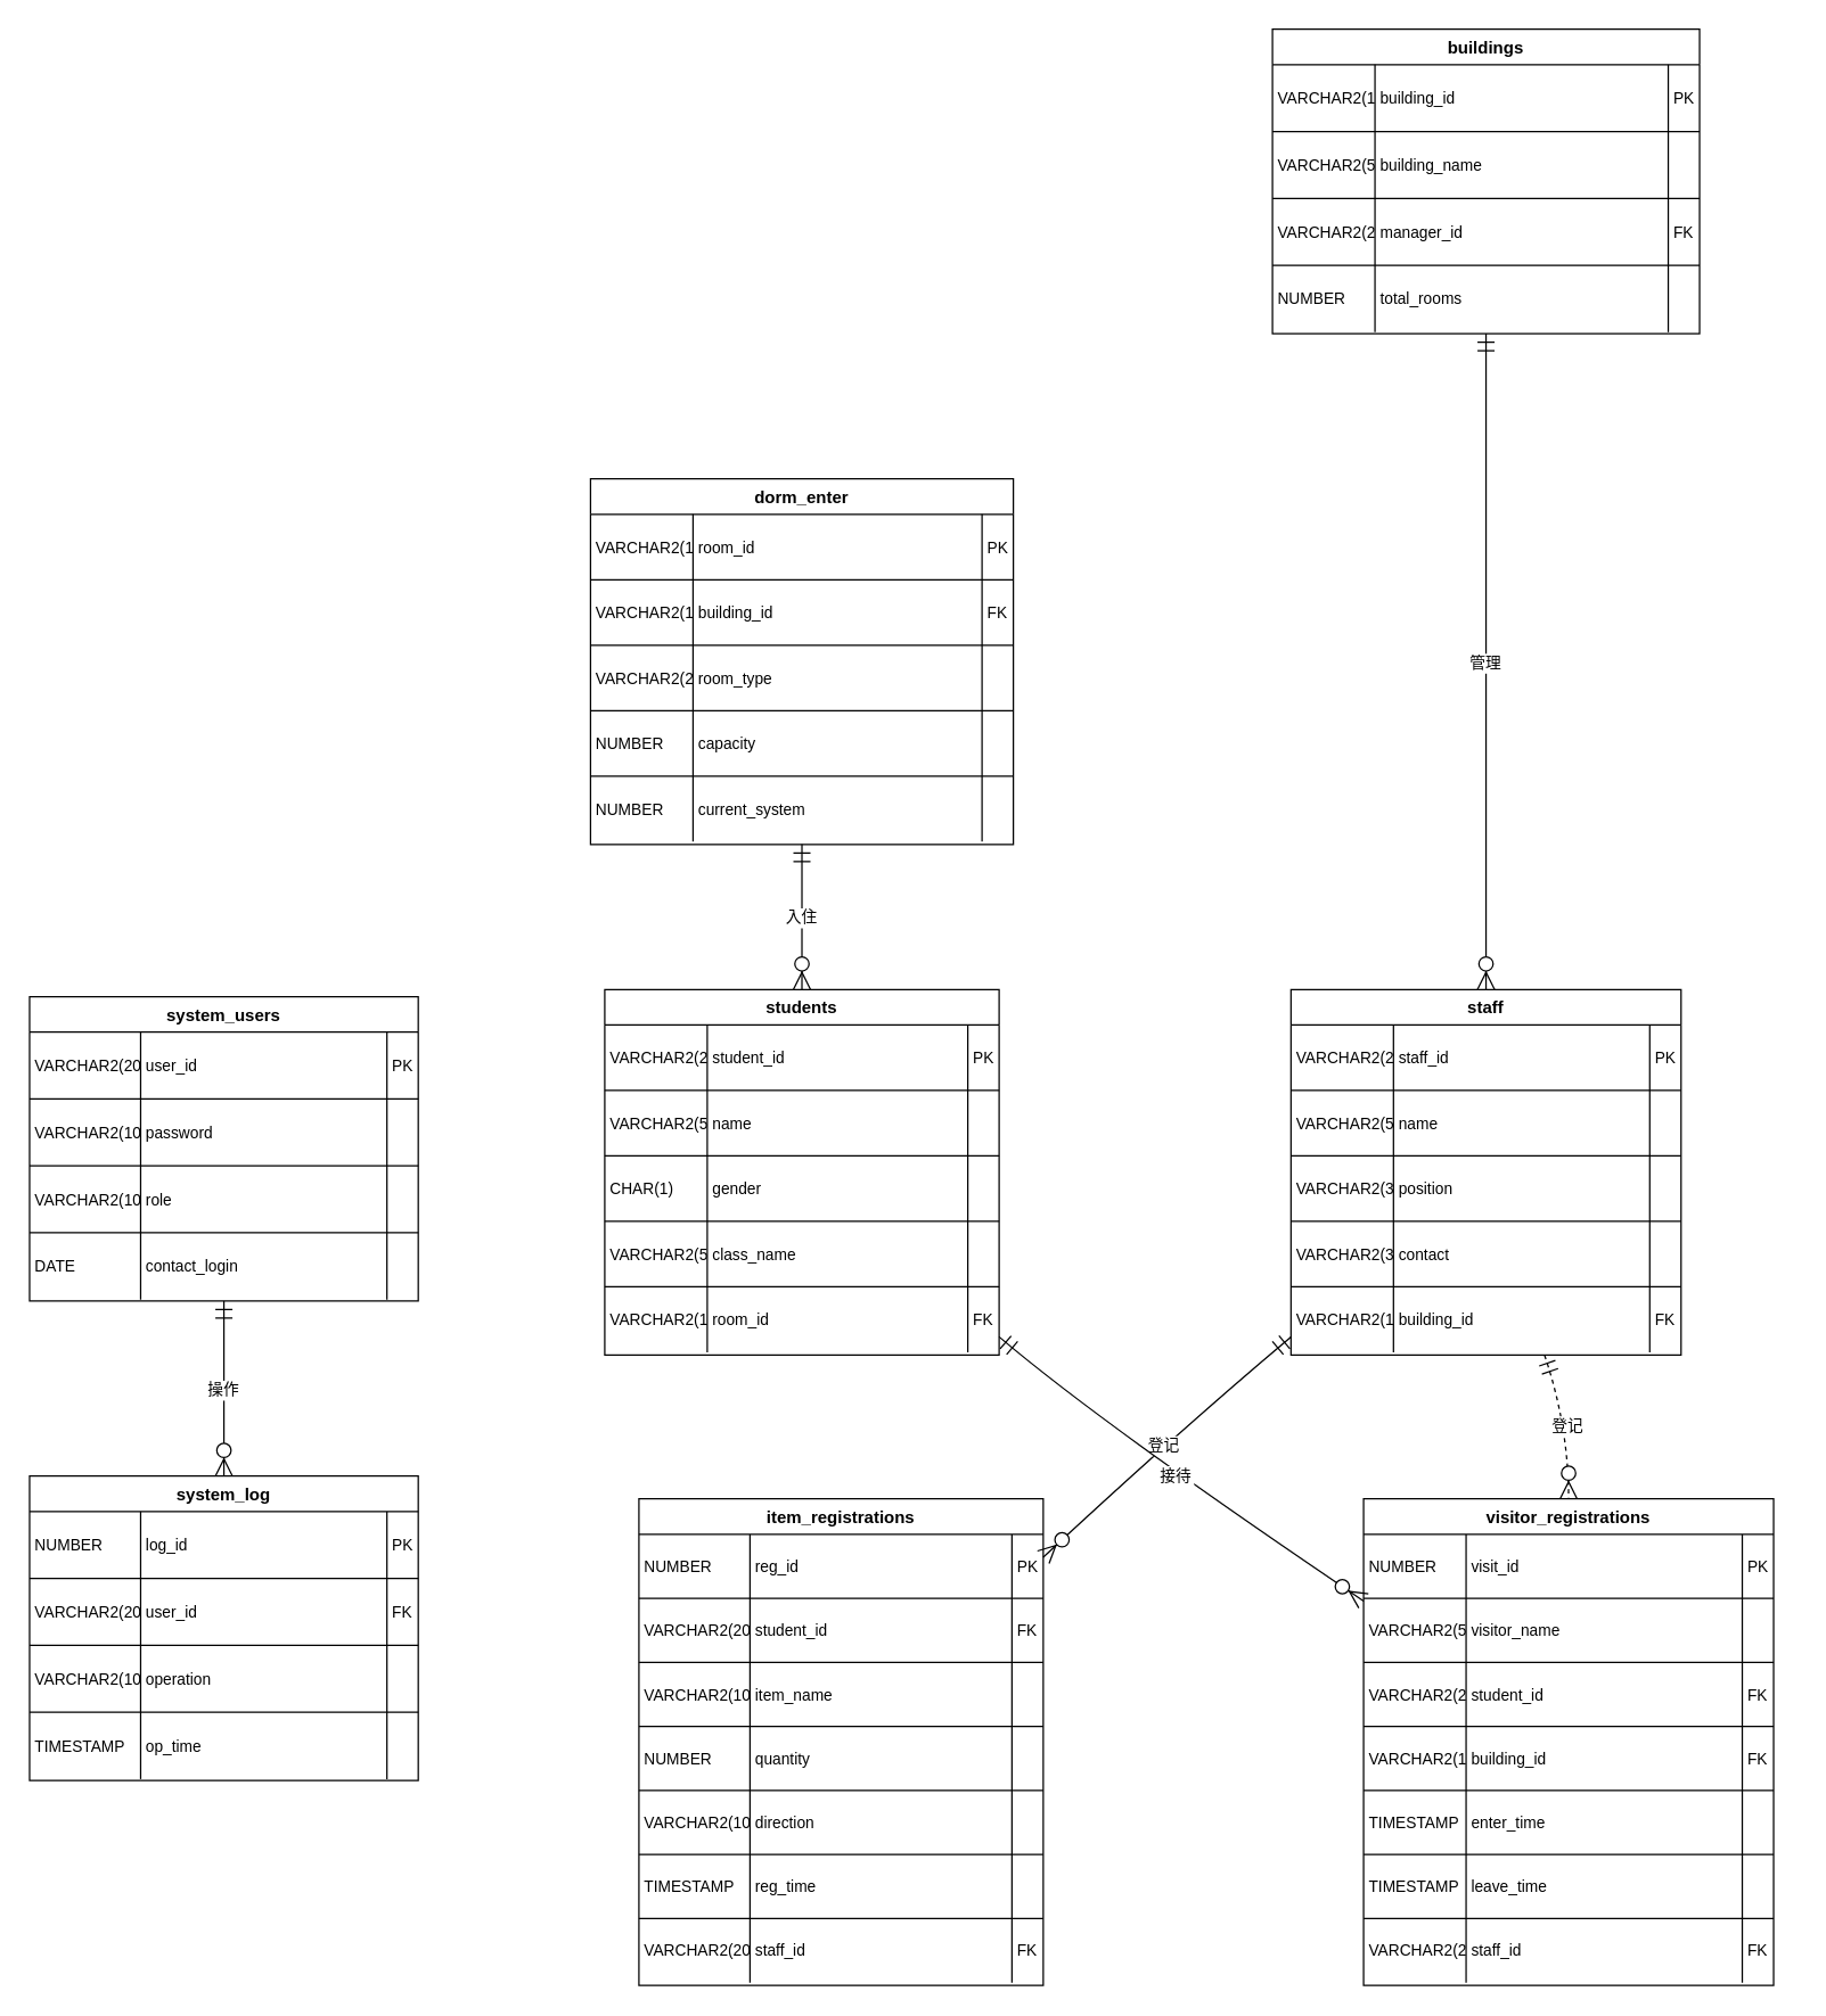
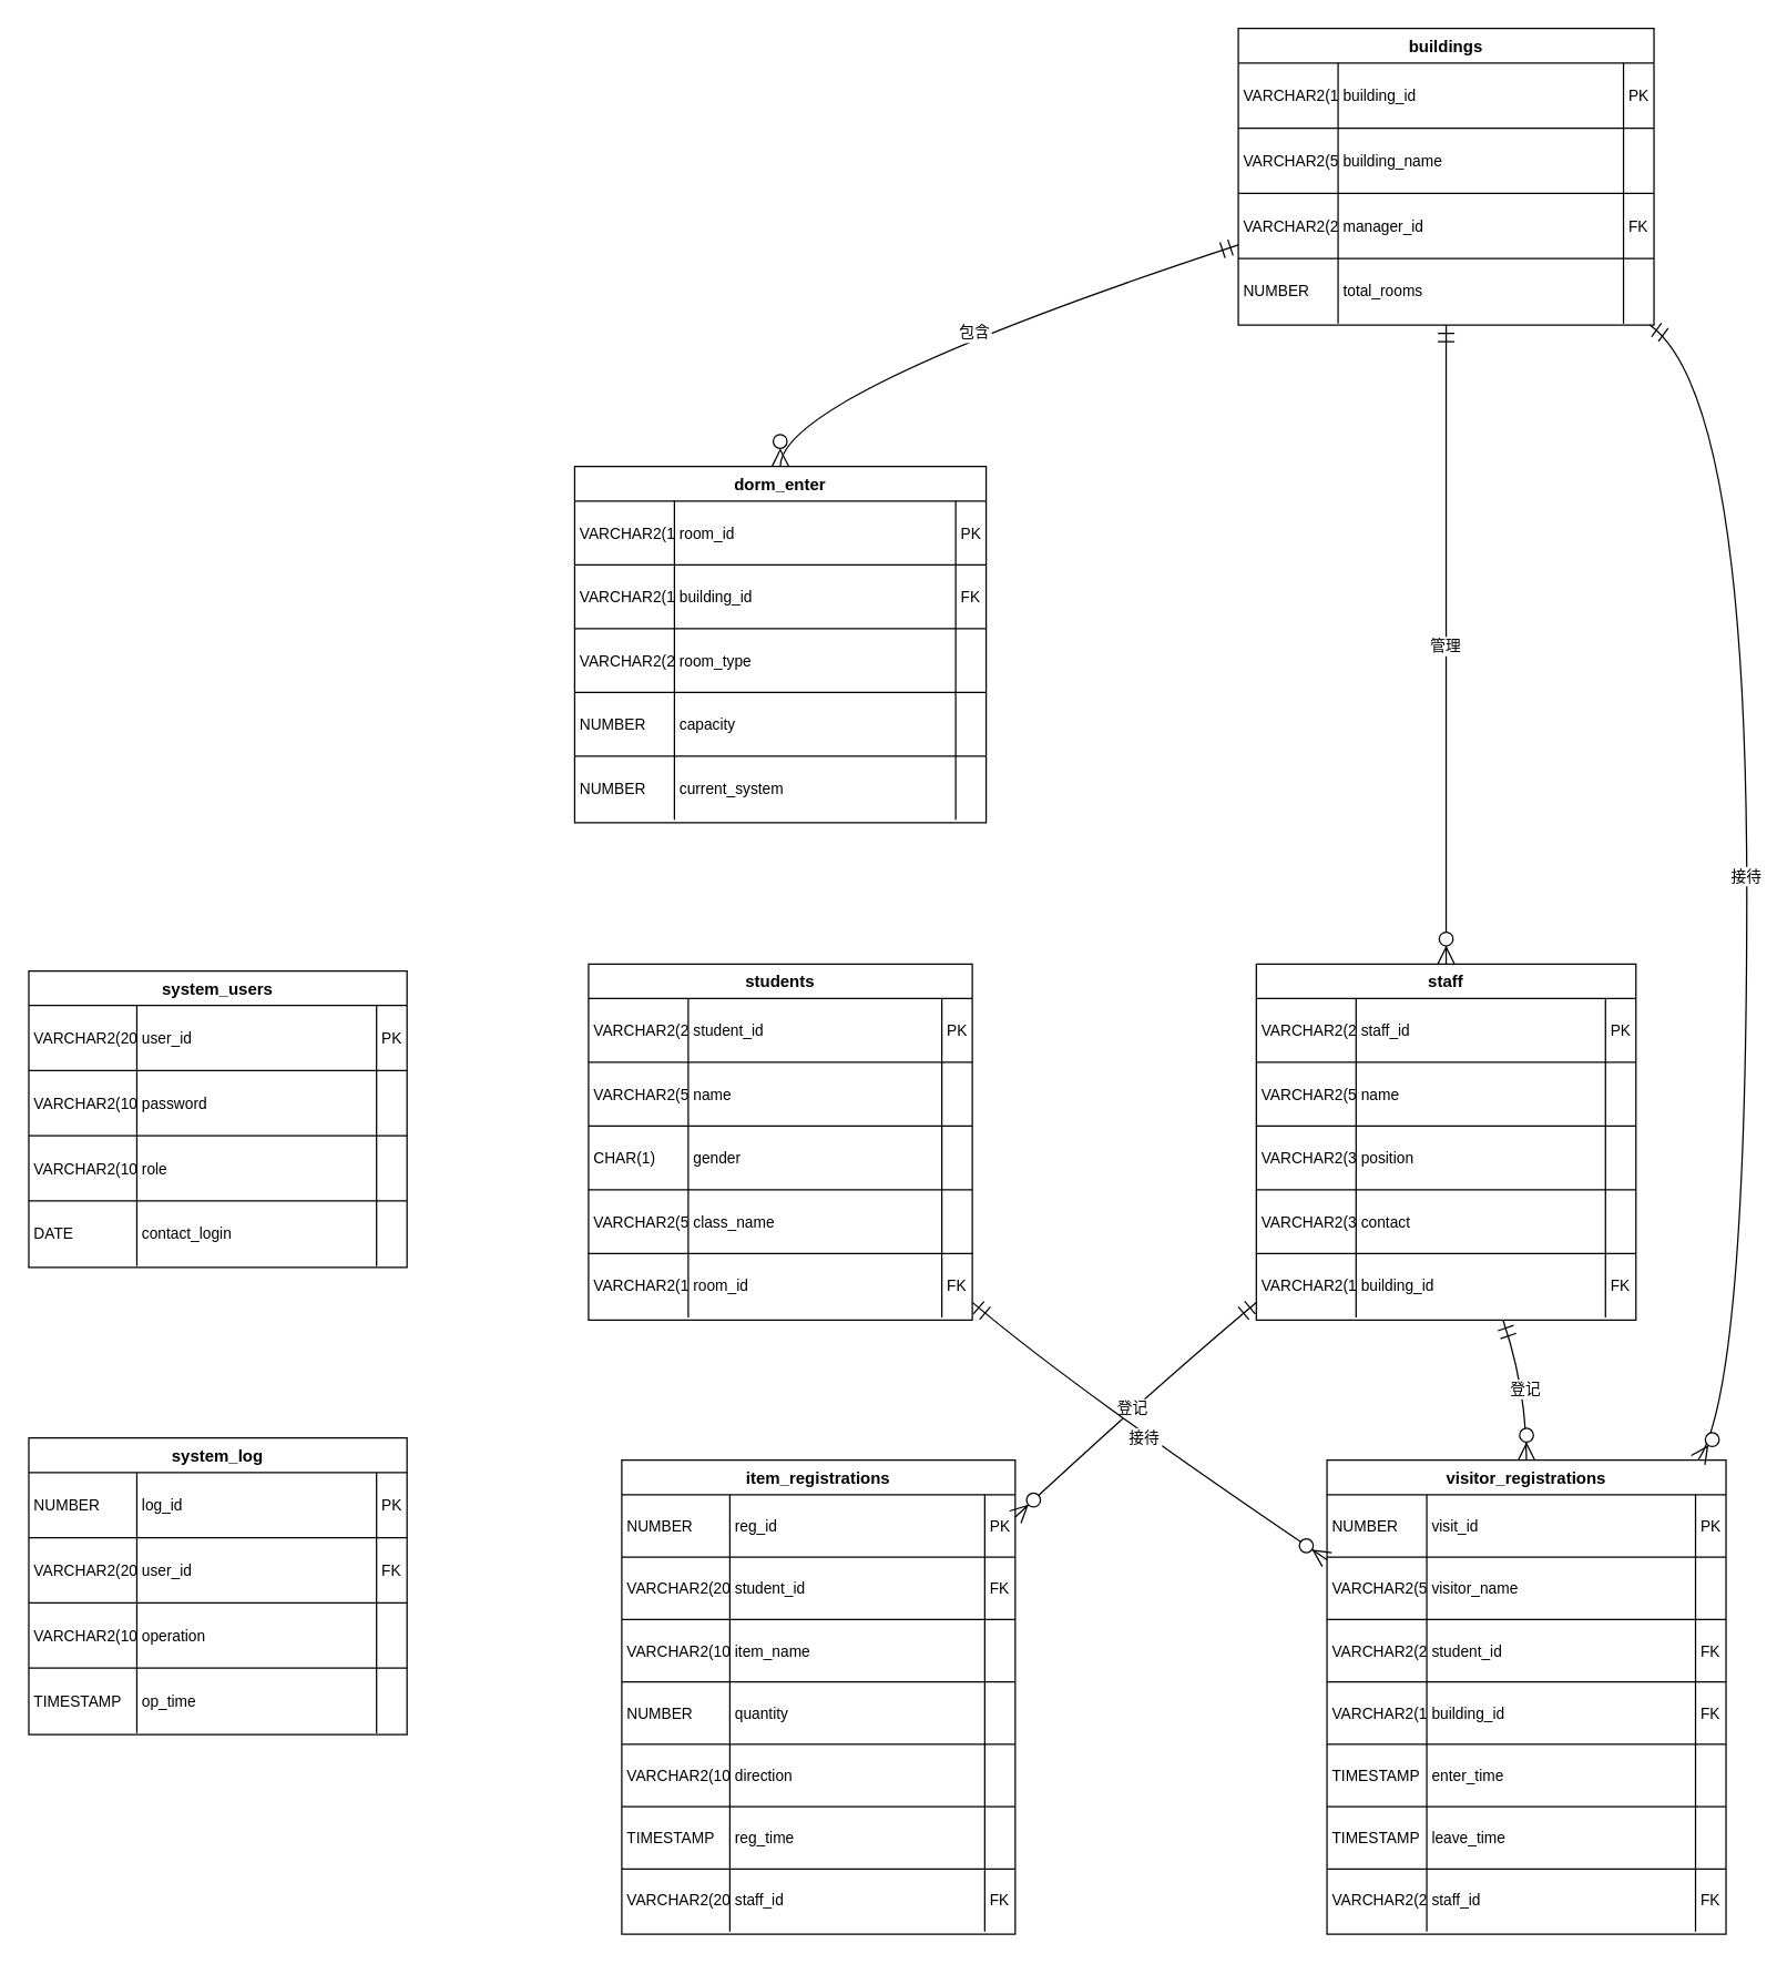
+ <mxCell id="175" value="包含" style="curved=1;startArrow=ERmandOne;startSize=10;;endArrow=ERzeroToMany;endSize=10;;exitX=0;exitY=0.73;entryX=0.5;entryY=0;rounded=0;" edge="1" parent="1" source="36" target="53"><mxGeometry relative="1" as="geometry"><Array as="points"><mxPoint x="562" y="285" /></Array></mxGeometry></mxCell>
+ <mxCell id="177" value="接待" style="curved=1;startArrow=ERmandOne;startSize=10;;endArrow=ERzeroToMany;endSize=10;;exitX=0.99;exitY=1;entryX=0.93;entryY=0;rounded=0;" edge="1" parent="1" source="36" target="95"><mxGeometry relative="1" as="geometry"><Array as="points"><mxPoint x="1260" y="285" /><mxPoint x="1260" y="1002" /></Array></mxGeometry></mxCell>
- <mxCell id="178" value="入住" style="curved=1;startArrow=ERmandOne;startSize=10;;endArrow=ERzeroToMany;endSize=10;;exitX=0.5;exitY=1;entryX=0.5;entryY=0;rounded=0;" edge="1" parent="1" source="53" target="124"><mxGeometry relative="1" as="geometry"><Array as="points" /></mxGeometry></mxCell>
- <mxCell id="180" value="登记" style="curved=1;startArrow=ERmandOne;startSize=10;endArrow=ERzeroToMany;endSize=10;exitX=0.65;exitY=1;entryX=0.5;entryY=0;rounded=0;dashed=1;" edge="1" parent="1" source="74" target="95"><mxGeometry relative="1" as="geometry"><Array as="points"><mxPoint x="1101" y="1002" /></Array></mxGeometry></mxCell>
+ <mxCell id="180" value="登记" style="curved=1;startArrow=ERmandOne;startSize=10;;endArrow=ERzeroToMany;endSize=10;;exitX=0.65;exitY=1;entryX=0.5;entryY=0;rounded=0;" edge="1" parent="1" source="74" target="95"><mxGeometry relative="1" as="geometry"><Array as="points"><mxPoint x="1101" y="1002" /></Array></mxGeometry></mxCell>
- <mxCell id="174" value="操作" style="curved=1;startArrow=ERmandOne;startSize=10;;endArrow=ERzeroToMany;endSize=10;;exitX=0.5;exitY=1;entryX=0.5;entryY=0;rounded=0;" edge="1" parent="1" source="2" target="19"><mxGeometry relative="1" as="geometry"><Array as="points" /></mxGeometry></mxCell>
